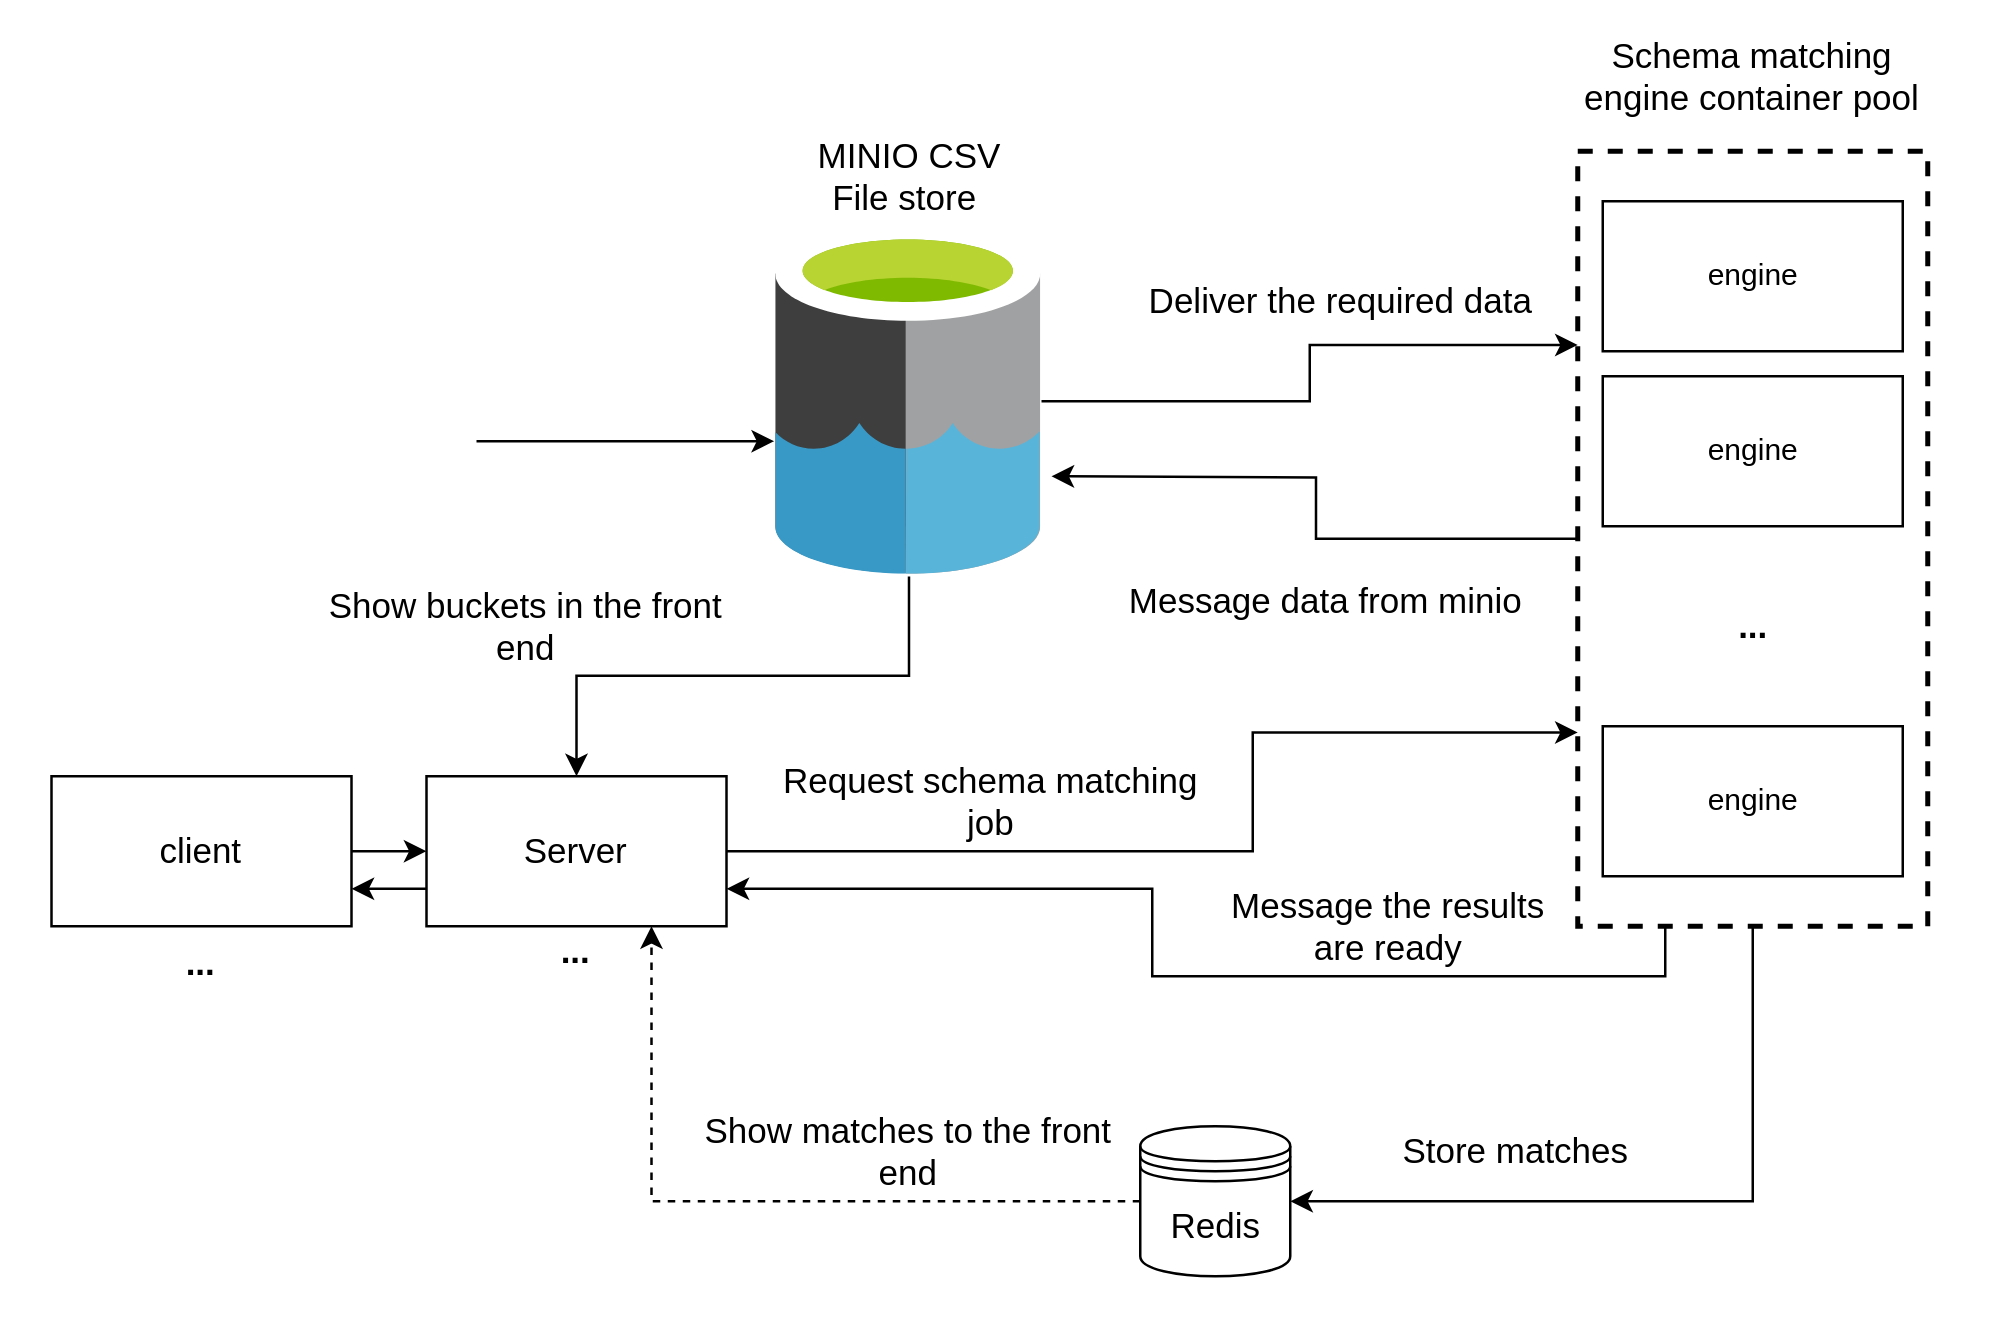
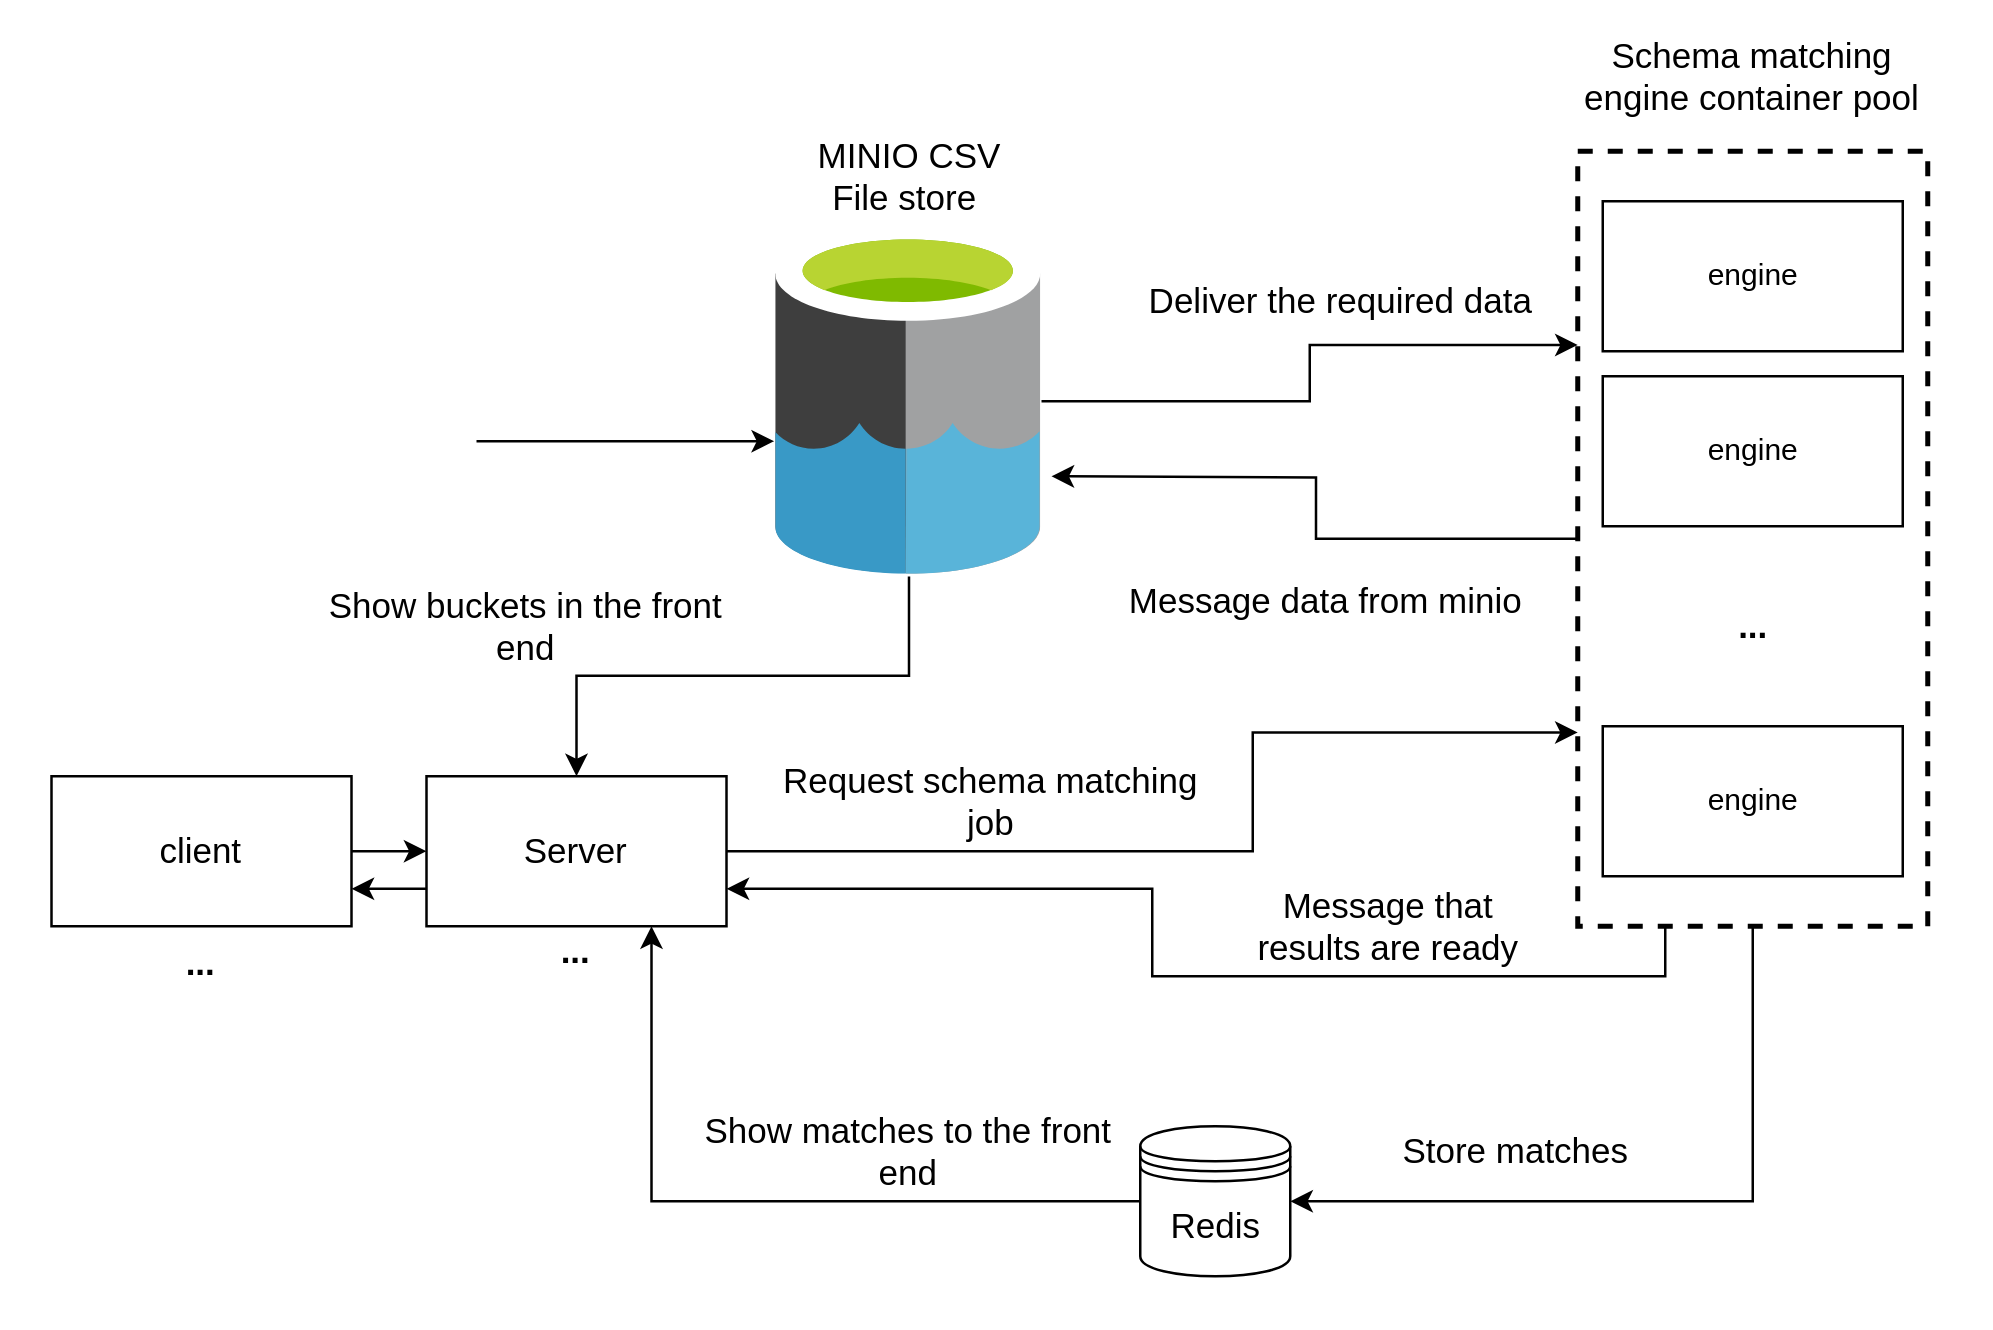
- <mxCell id="31" value="Message the results are ready" style="text;html=1;strokeColor=none;fillColor=none;align=center;verticalAlign=middle;whiteSpace=wrap;rounded=0;dashed=1;fontSize=14;" vertex="1" parent="1"><mxGeometry x="490" y="360" width="130" height="20" as="geometry" /></mxCell>
+ <mxCell id="31" value="Message that results are ready" style="text;html=1;strokeColor=none;fillColor=none;align=center;verticalAlign=middle;whiteSpace=wrap;rounded=0;dashed=1;fontSize=14;" vertex="1" parent="1"><mxGeometry x="490" y="360" width="130" height="20" as="geometry" /></mxCell>
- <mxCell id="20" style="edgeStyle=orthogonalEdgeStyle;rounded=0;orthogonalLoop=1;jettySize=auto;html=1;exitX=0;exitY=0.5;exitDx=0;exitDy=0;entryX=0.75;entryY=1;entryDx=0;entryDy=0;fontSize=14;dashed=1;" edge="1" parent="1" source="21" target="17"><mxGeometry relative="1" as="geometry" /></mxCell>
+ <mxCell id="20" style="edgeStyle=orthogonalEdgeStyle;rounded=0;orthogonalLoop=1;jettySize=auto;html=1;exitX=0;exitY=0.5;exitDx=0;exitDy=0;entryX=0.75;entryY=1;entryDx=0;entryDy=0;fontSize=14;" edge="1" parent="1" source="21" target="17"><mxGeometry relative="1" as="geometry" /></mxCell>
